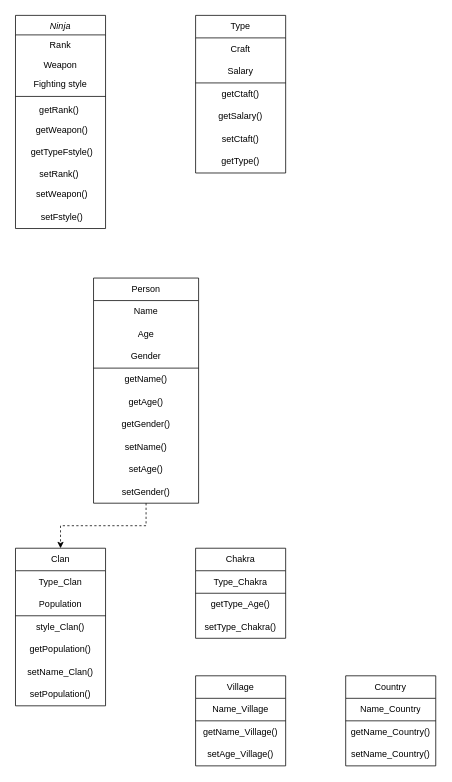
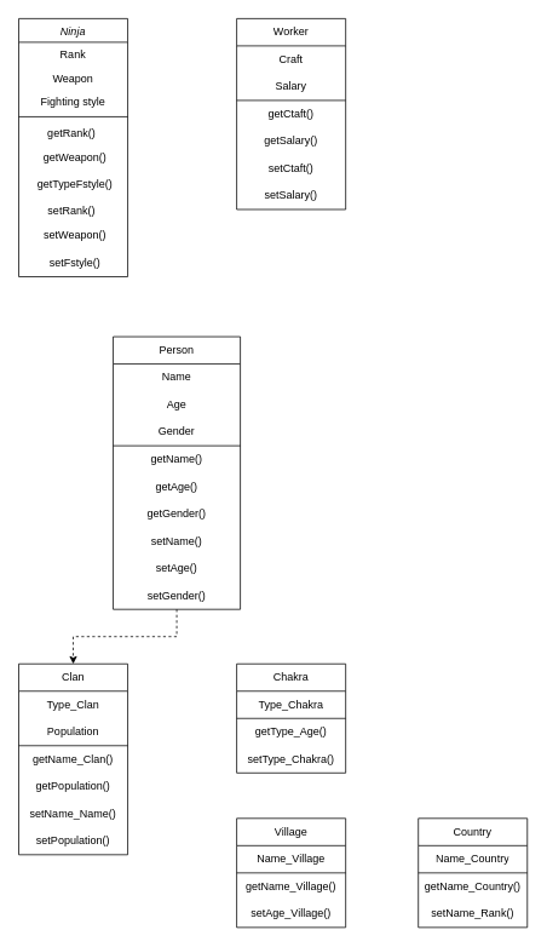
- <mxCell id="13" value="Type" style="swimlane;fontStyle=0;childLayout=stackLayout;horizontal=1;startSize=30;horizontalStack=0;resizeParent=1;resizeParentMax=0;resizeLast=0;collapsible=1;marginBottom=0;whiteSpace=wrap;html=1;" vertex="1" parent="1"><mxGeometry x="260" y="20" width="120" height="210" as="geometry"><mxRectangle x="460" y="20" width="60" height="30" as="alternateBounds" /></mxGeometry></mxCell>
+ <mxCell id="13" value="Worker" style="swimlane;fontStyle=0;childLayout=stackLayout;horizontal=1;startSize=30;horizontalStack=0;resizeParent=1;resizeParentMax=0;resizeLast=0;collapsible=1;marginBottom=0;whiteSpace=wrap;html=1;" vertex="1" parent="1"><mxGeometry x="260" y="20" width="120" height="210" as="geometry"><mxRectangle x="460" y="20" width="60" height="30" as="alternateBounds" /></mxGeometry></mxCell>
- <mxCell id="20" value="getType()" style="text;html=1;align=center;verticalAlign=middle;whiteSpace=wrap;rounded=0;" vertex="1" parent="13"><mxGeometry y="180" width="120" height="30" as="geometry" /></mxCell>
+ <mxCell id="20" value="setSalary()" style="text;html=1;align=center;verticalAlign=middle;whiteSpace=wrap;rounded=0;" vertex="1" parent="13"><mxGeometry y="180" width="120" height="30" as="geometry" /></mxCell>
- <mxCell id="36" value="style_Clan()" style="text;html=1;align=center;verticalAlign=middle;whiteSpace=wrap;rounded=0;" vertex="1" parent="32"><mxGeometry y="90" width="120" height="30" as="geometry" /></mxCell>
+ <mxCell id="36" value="getName_Clan()" style="text;html=1;align=center;verticalAlign=middle;whiteSpace=wrap;rounded=0;" vertex="1" parent="32"><mxGeometry y="90" width="120" height="30" as="geometry" /></mxCell>
- <mxCell id="38" value="setName_Clan()" style="text;html=1;align=center;verticalAlign=middle;whiteSpace=wrap;rounded=0;" vertex="1" parent="32"><mxGeometry y="150" width="120" height="30" as="geometry" /></mxCell>
+ <mxCell id="38" value="setName_Name()" style="text;html=1;align=center;verticalAlign=middle;whiteSpace=wrap;rounded=0;" vertex="1" parent="32"><mxGeometry y="150" width="120" height="30" as="geometry" /></mxCell>
- <mxCell id="55" value="setName_Country()" style="text;html=1;align=center;verticalAlign=middle;whiteSpace=wrap;rounded=0;" vertex="1" parent="51"><mxGeometry y="90" width="120" height="30" as="geometry" /></mxCell>
+ <mxCell id="55" value="setName_Rank()" style="text;html=1;align=center;verticalAlign=middle;whiteSpace=wrap;rounded=0;" vertex="1" parent="51"><mxGeometry y="90" width="120" height="30" as="geometry" /></mxCell>
